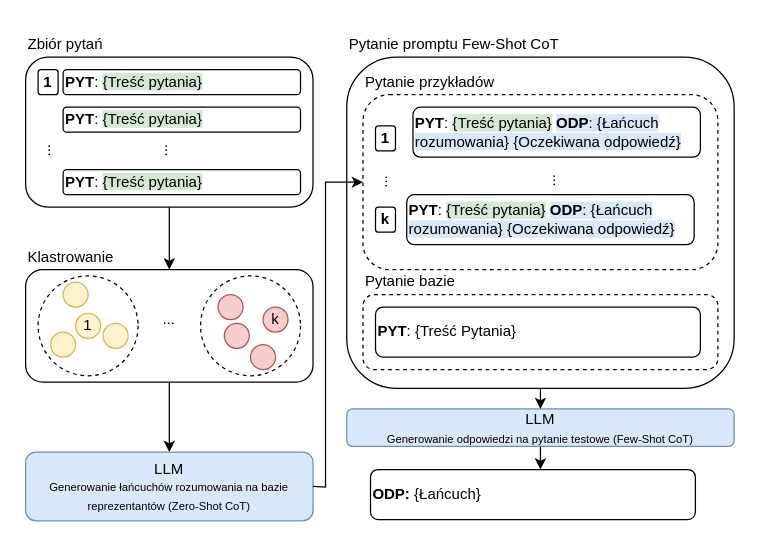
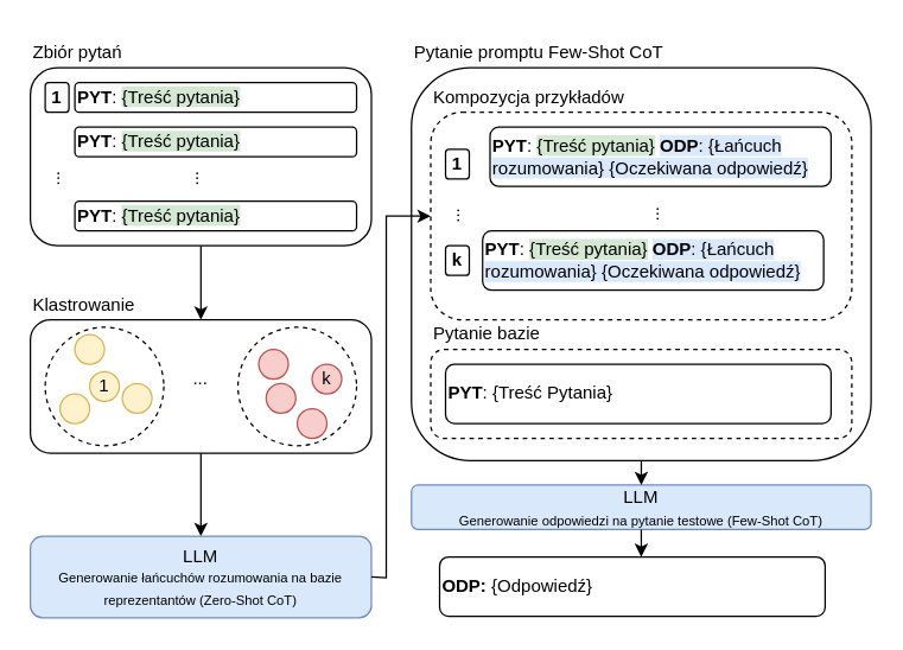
- <mxCell id="34" value="Pytanie przykładów" style="text;html=1;align=left;verticalAlign=middle;whiteSpace=wrap;rounded=0;" parent="1" vertex="1"><mxGeometry x="290" y="50" width="140" height="30" as="geometry" /></mxCell>
+ <mxCell id="34" value="Kompozycja przykładów" style="text;html=1;align=left;verticalAlign=middle;whiteSpace=wrap;rounded=0;" parent="1" vertex="1"><mxGeometry x="290" y="50" width="140" height="30" as="geometry" /></mxCell>
- <mxCell id="41" value="&lt;b&gt;ODP:&amp;nbsp;&lt;/b&gt;{Łańcuch}" style="rounded=1;whiteSpace=wrap;html=1;fillColor=none;align=left;" parent="1" vertex="1"><mxGeometry x="296" y="375" width="260" height="40" as="geometry" /></mxCell>
+ <mxCell id="41" value="&lt;b&gt;ODP:&amp;nbsp;&lt;/b&gt;{Odpowiedź}" style="rounded=1;whiteSpace=wrap;html=1;fillColor=none;align=left;" parent="1" vertex="1"><mxGeometry x="296" y="375" width="260" height="40" as="geometry" /></mxCell>
